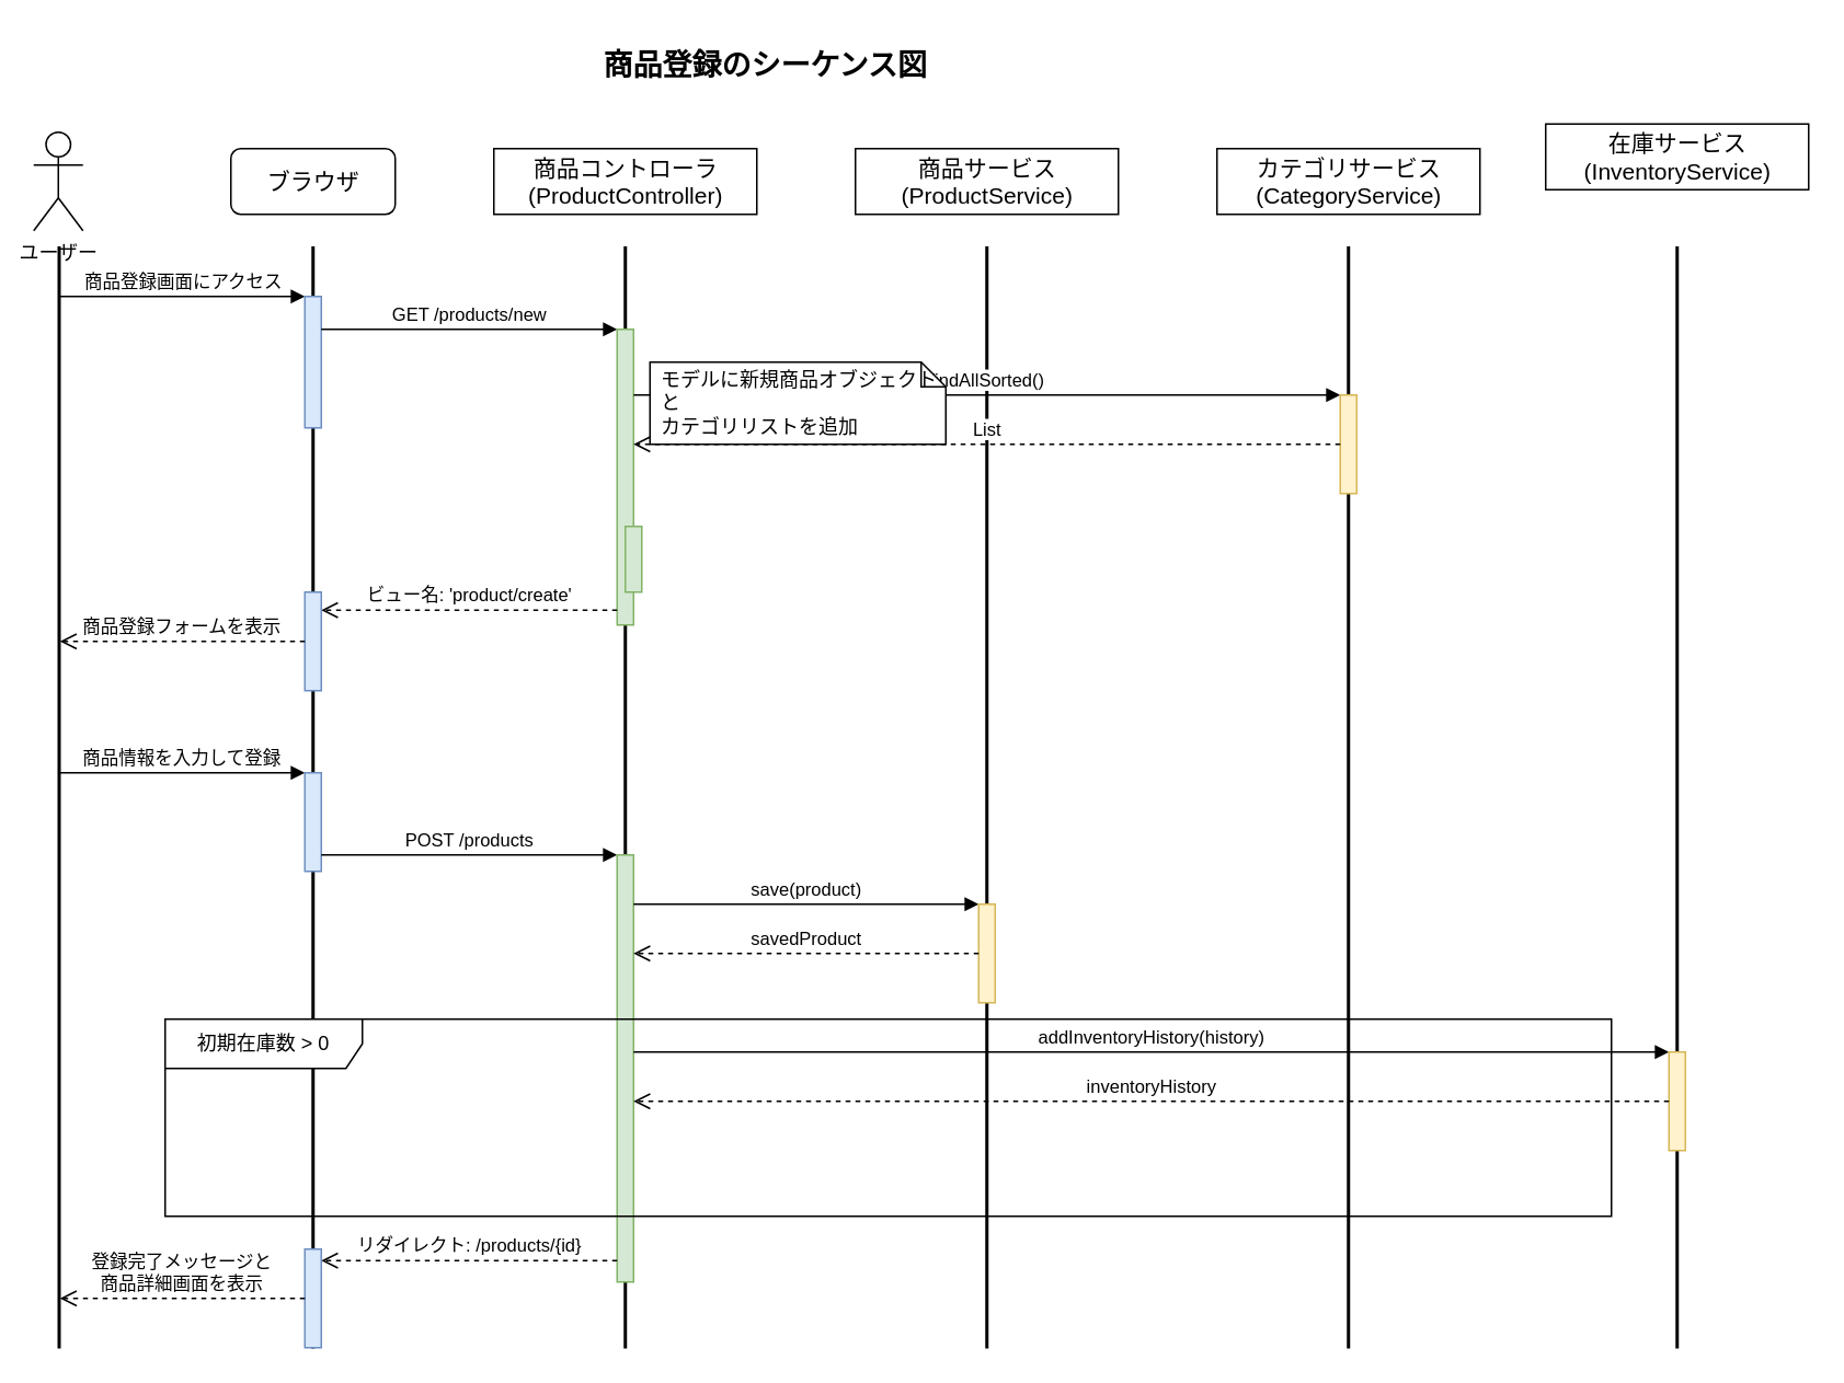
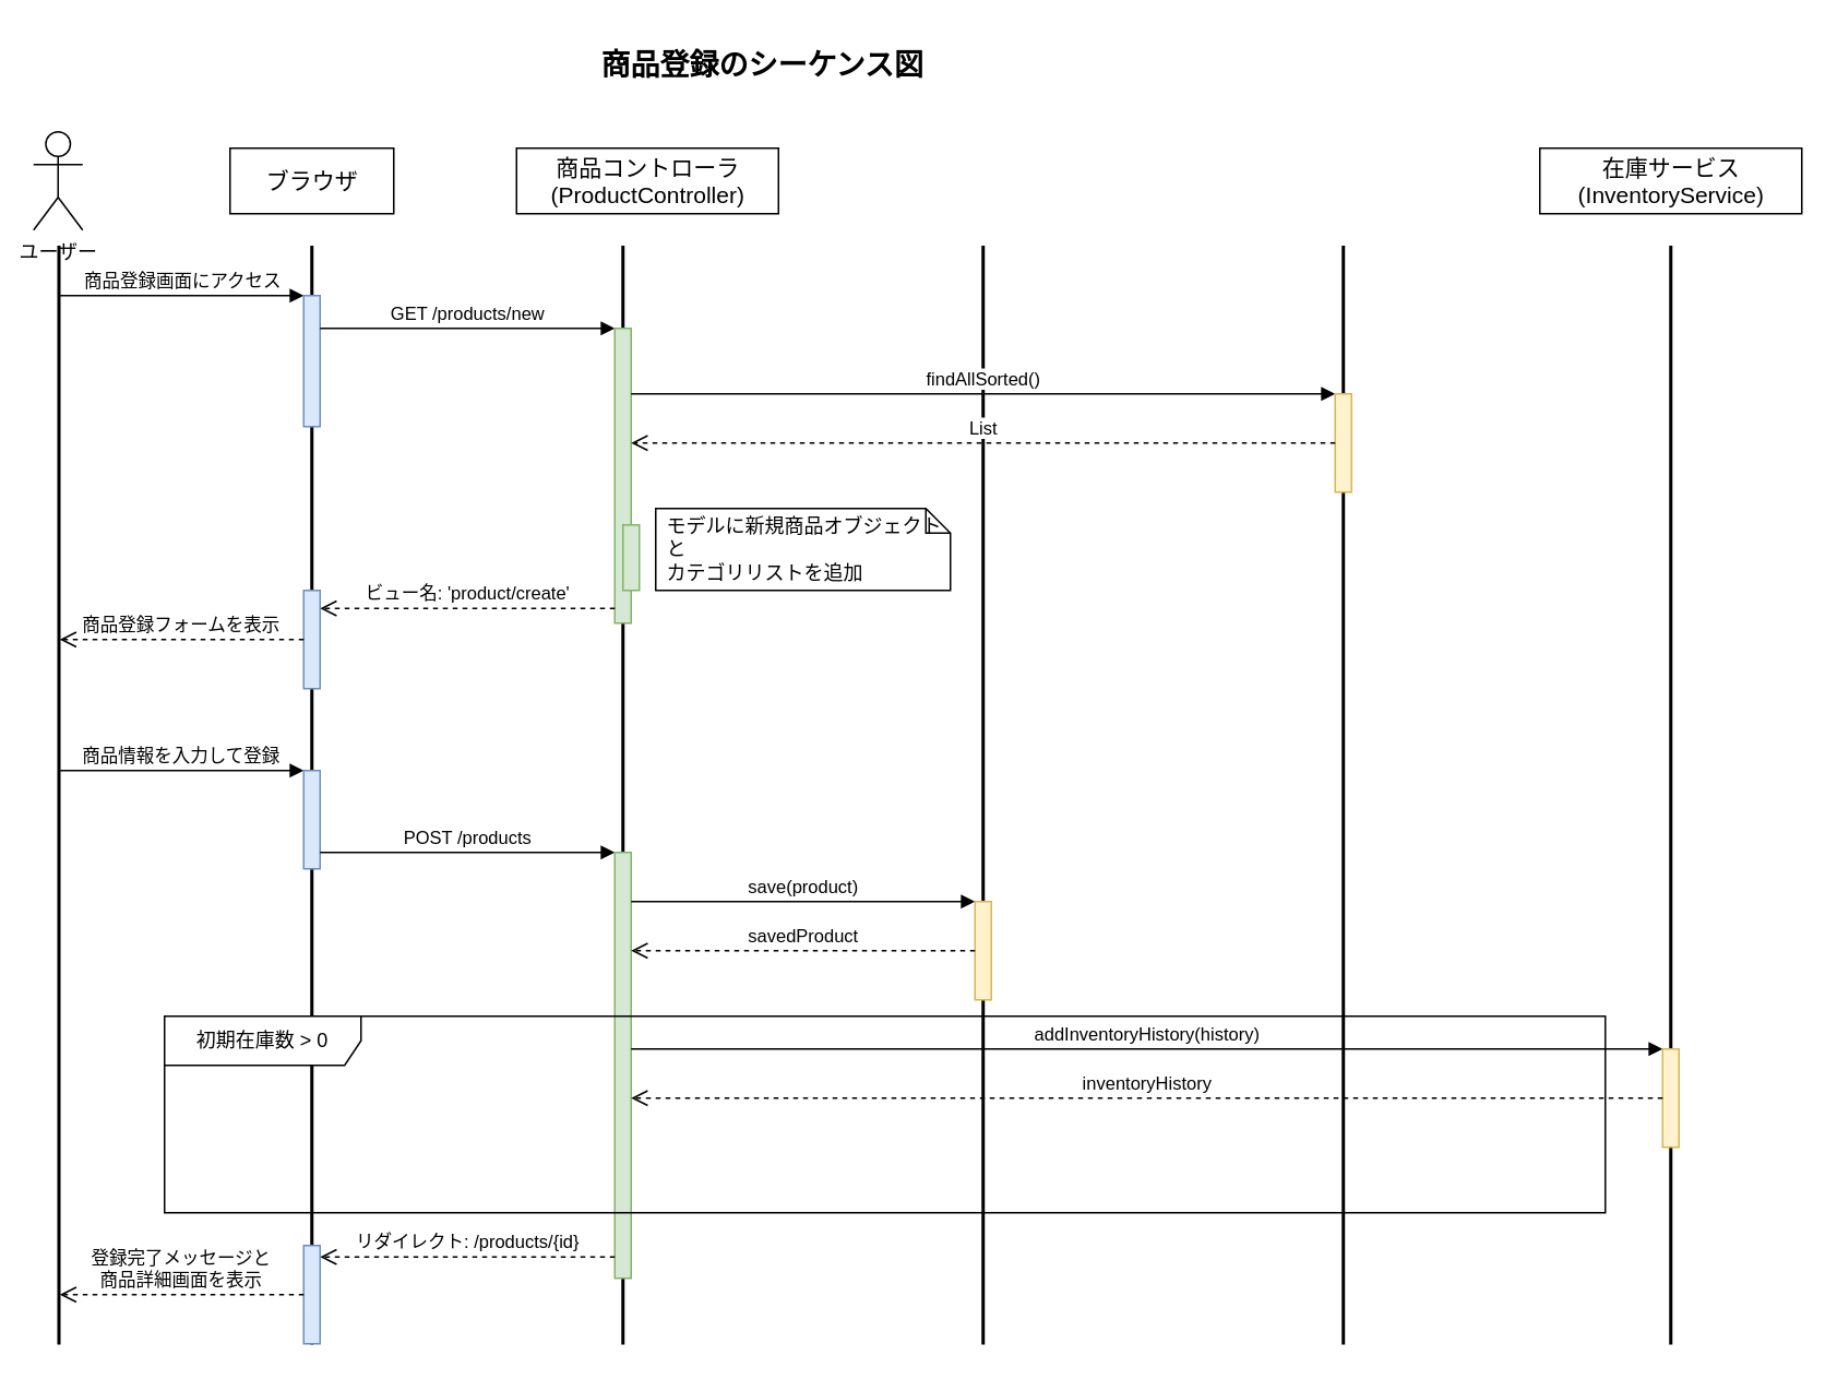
- <mxCell id="8" value="在庫サービス&#10;(InventoryService)" style="html=1;fontSize=14;" vertex="1" parent="1"><mxGeometry x="940" y="75" width="160" height="40" as="geometry" /></mxCell>
+ <mxCell id="8" value="在庫サービス&#10;(InventoryService)" style="html=1;fontSize=14;" vertex="1" parent="1"><mxGeometry x="940" y="90" width="160" height="40" as="geometry" /></mxCell>
- <mxCell id="4" value="ブラウザ" style="html=1;fontSize=14;rounded=1;" vertex="1" parent="1"><mxGeometry x="140" y="90" width="100" height="40" as="geometry" /></mxCell>
+ <mxCell id="4" value="ブラウザ" style="html=1;fontSize=14;" vertex="1" parent="1"><mxGeometry x="140" y="90" width="100" height="40" as="geometry" /></mxCell>
- <mxCell id="5" value="商品コントローラ&#10;(ProductController)" style="html=1;fontSize=14;" vertex="1" parent="1"><mxGeometry x="300" y="90" width="160" height="40" as="geometry" /></mxCell>
+ <mxCell id="5" value="商品コントローラ&#10;(ProductController)" style="html=1;fontSize=14;" vertex="1" parent="1"><mxGeometry x="315" y="90" width="160" height="40" as="geometry" /></mxCell>
- <mxCell id="6" value="商品サービス&#10;(ProductService)" style="html=1;fontSize=14;" vertex="1" parent="1"><mxGeometry x="520" y="90" width="160" height="40" as="geometry" /></mxCell>
- <mxCell id="7" value="カテゴリサービス&#10;(CategoryService)" style="html=1;fontSize=14;" vertex="1" parent="1"><mxGeometry x="740" y="90" width="160" height="40" as="geometry" /></mxCell>
- <mxCell id="23" value="モデルに新規商品オブジェクトと&#10;カテゴリリストを追加" style="shape=note;size=15;align=left;spacingLeft=5;html=1;whiteSpace=wrap;" vertex="1" parent="1"><mxGeometry x="395" y="220" width="180" height="50" as="geometry" /></mxCell>
+ <mxCell id="23" value="モデルに新規商品オブジェクトと&#10;カテゴリリストを追加" style="shape=note;size=15;align=left;spacingLeft=5;html=1;whiteSpace=wrap;" vertex="1" parent="1"><mxGeometry x="400" y="310" width="180" height="50" as="geometry" /></mxCell>
